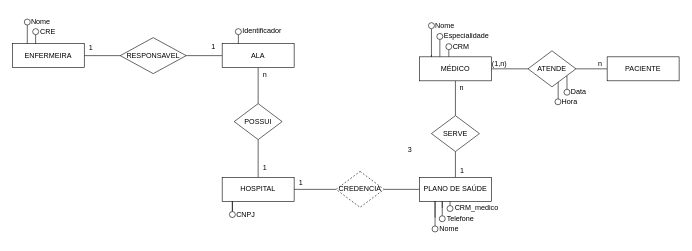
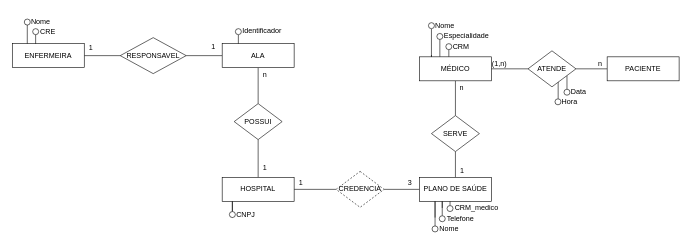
- <mxCell id="15" value="3" style="text;html=1;align=center;verticalAlign=middle;resizable=0;points=[];autosize=1;strokeColor=none;fillColor=none;" vertex="1" parent="1"><mxGeometry x="668" y="235" width="30" height="30" as="geometry" /></mxCell>
+ <mxCell id="15" value="3" style="text;html=1;align=center;verticalAlign=middle;resizable=0;points=[];autosize=1;strokeColor=none;fillColor=none;" vertex="1" parent="1"><mxGeometry x="668" y="290" width="30" height="30" as="geometry" /></mxCell>
